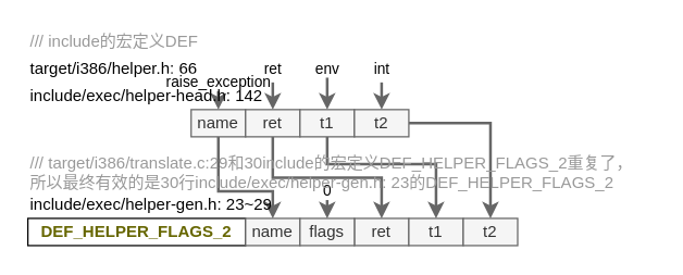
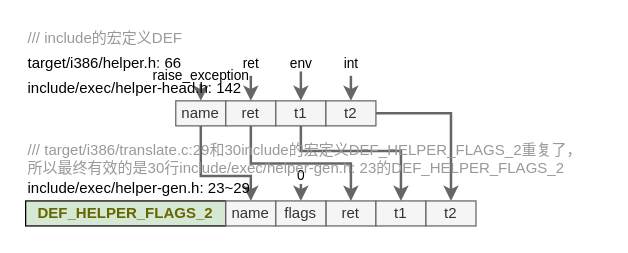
- <mxCell id="11" value="&lt;b&gt;&lt;font color=&quot;#666600&quot;&gt;DEF_HELPER_FLAGS_2&lt;/font&gt;&lt;/b&gt;" style="rounded=0;whiteSpace=wrap;html=1;" parent="1" vertex="1"><mxGeometry x="20" y="160" width="160" height="20" as="geometry" /></mxCell>
+ <mxCell id="11" value="&lt;b&gt;&lt;font color=&quot;#666600&quot;&gt;DEF_HELPER_FLAGS_2&lt;/font&gt;&lt;/b&gt;" style="rounded=0;whiteSpace=wrap;html=1;fillColor=#d5e8d4;" parent="1" vertex="1"><mxGeometry x="20" y="160" width="160" height="20" as="geometry" /></mxCell>
